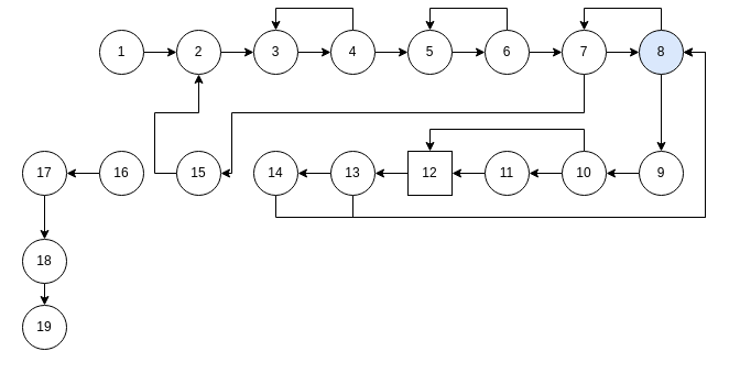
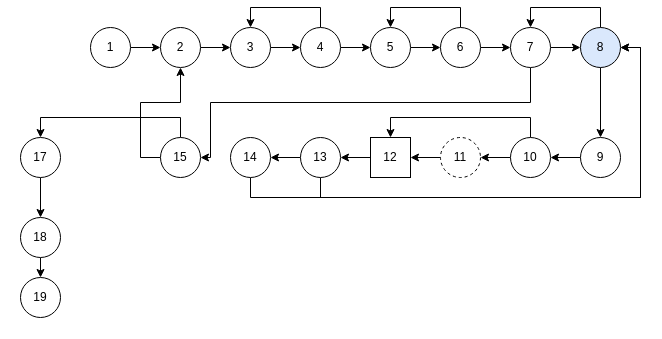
+ <mxCell id="37" style="edgeStyle=orthogonalEdgeStyle;rounded=0;orthogonalLoop=1;jettySize=auto;html=1;exitX=0.5;exitY=0;exitDx=0;exitDy=0;entryX=0.5;entryY=0;entryDx=0;entryDy=0;" edge="1" parent="1" source="38" target="42"><mxGeometry relative="1" as="geometry" /></mxCell>
- <mxCell id="39" style="edgeStyle=orthogonalEdgeStyle;rounded=0;orthogonalLoop=1;jettySize=auto;html=1;exitX=0;exitY=0.5;exitDx=0;exitDy=0;" parent="1" source="40" target="42" edge="1"><mxGeometry relative="1" as="geometry" /></mxCell>
- <mxCell id="40" value="16" style="ellipse;whiteSpace=wrap;html=1;aspect=fixed;" parent="1" vertex="1"><mxGeometry x="90" y="130" width="40" height="40" as="geometry" /></mxCell>
- <mxCell id="28" value="11" style="ellipse;whiteSpace=wrap;html=1;aspect=fixed;" parent="1" vertex="1"><mxGeometry x="440" y="130" width="40" height="40" as="geometry" /></mxCell>
+ <mxCell id="28" value="11" style="ellipse;whiteSpace=wrap;html=1;aspect=fixed;dashed=1;" parent="1" vertex="1"><mxGeometry x="440" y="130" width="40" height="40" as="geometry" /></mxCell>
